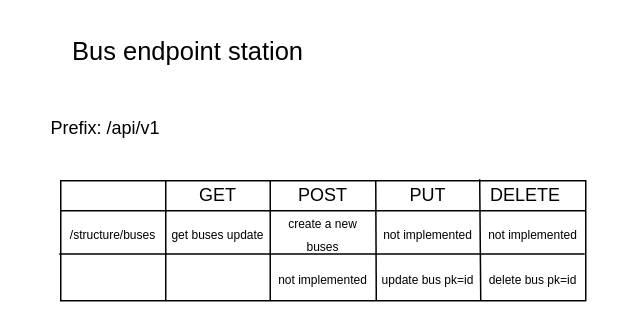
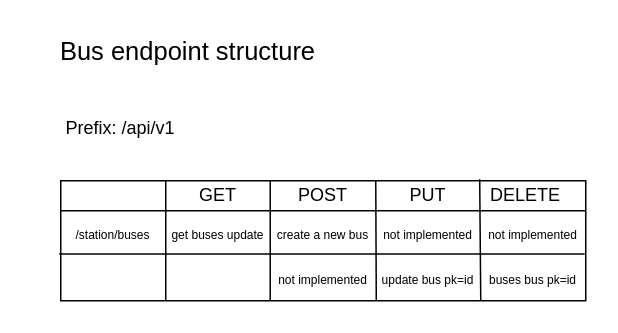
- <mxCell id="2" value="&lt;font style=&quot;font-size: 17px;&quot;&gt;Bus endpoint station&lt;/font&gt;" style="text;html=1;strokeColor=none;fillColor=none;align=center;verticalAlign=middle;whiteSpace=wrap;rounded=0;imageWidth=50;strokeWidth=1;" vertex="1" parent="1"><mxGeometry x="20" y="20" width="210" height="30" as="geometry" /></mxCell>
+ <mxCell id="2" value="&lt;font style=&quot;font-size: 17px;&quot;&gt;Bus endpoint structure&lt;/font&gt;" style="text;html=1;strokeColor=none;fillColor=none;align=center;verticalAlign=middle;whiteSpace=wrap;rounded=0;imageWidth=50;strokeWidth=1;" vertex="1" parent="1"><mxGeometry x="20" y="20" width="210" height="30" as="geometry" /></mxCell>
- <mxCell id="3" value="Prefix: /api/v1" style="text;html=1;strokeColor=none;fillColor=none;align=center;verticalAlign=middle;whiteSpace=wrap;rounded=0;" vertex="1" parent="1"><mxGeometry x="20" y="70" width="100" height="30" as="geometry" /></mxCell>
+ <mxCell id="3" value="Prefix: /api/v1" style="text;html=1;strokeColor=none;fillColor=none;align=center;verticalAlign=middle;whiteSpace=wrap;rounded=0;" vertex="1" parent="1"><mxGeometry x="30" y="70" width="100" height="30" as="geometry" /></mxCell>
- <mxCell id="13" value="&lt;font style=&quot;font-size: 8px;&quot;&gt;/structure/buses&lt;/font&gt;" style="text;html=1;strokeColor=none;fillColor=none;align=center;verticalAlign=middle;whiteSpace=wrap;rounded=0;" vertex="1" parent="1"><mxGeometry x="40" y="140" width="70" height="30" as="geometry" /></mxCell>
+ <mxCell id="13" value="&lt;font style=&quot;font-size: 8px;&quot;&gt;/station/buses&lt;/font&gt;" style="text;html=1;strokeColor=none;fillColor=none;align=center;verticalAlign=middle;whiteSpace=wrap;rounded=0;" vertex="1" parent="1"><mxGeometry x="40" y="140" width="70" height="30" as="geometry" /></mxCell>
- <mxCell id="15" value="&lt;font style=&quot;font-size: 8px;&quot;&gt;create a new buses&lt;/font&gt;" style="text;html=1;strokeColor=none;fillColor=none;align=center;verticalAlign=middle;whiteSpace=wrap;rounded=0;" vertex="1" parent="1"><mxGeometry x="180" y="140" width="70" height="30" as="geometry" /></mxCell>
+ <mxCell id="15" value="&lt;font style=&quot;font-size: 8px;&quot;&gt;create a new bus&lt;/font&gt;" style="text;html=1;strokeColor=none;fillColor=none;align=center;verticalAlign=middle;whiteSpace=wrap;rounded=0;" vertex="1" parent="1"><mxGeometry x="180" y="140" width="70" height="30" as="geometry" /></mxCell>
- <mxCell id="20" value="&lt;font style=&quot;font-size: 8px;&quot;&gt;delete bus pk=id&lt;/font&gt;" style="text;html=1;strokeColor=none;fillColor=none;align=center;verticalAlign=middle;whiteSpace=wrap;rounded=0;" vertex="1" parent="1"><mxGeometry x="320" y="170" width="70" height="30" as="geometry" /></mxCell>
+ <mxCell id="20" value="&lt;font style=&quot;font-size: 8px;&quot;&gt;buses bus pk=id&lt;/font&gt;" style="text;html=1;strokeColor=none;fillColor=none;align=center;verticalAlign=middle;whiteSpace=wrap;rounded=0;" vertex="1" parent="1"><mxGeometry x="320" y="170" width="70" height="30" as="geometry" /></mxCell>
